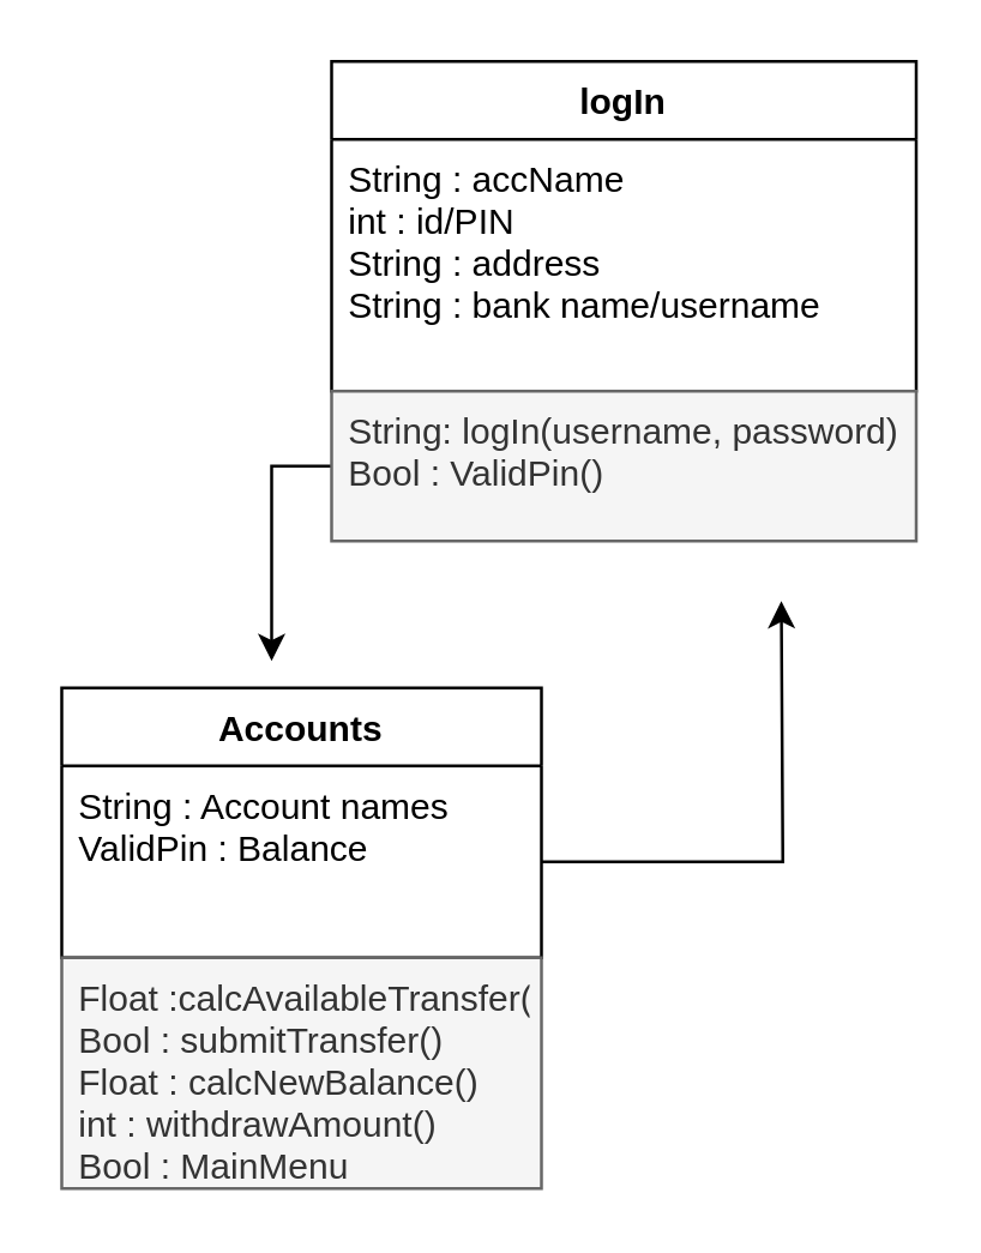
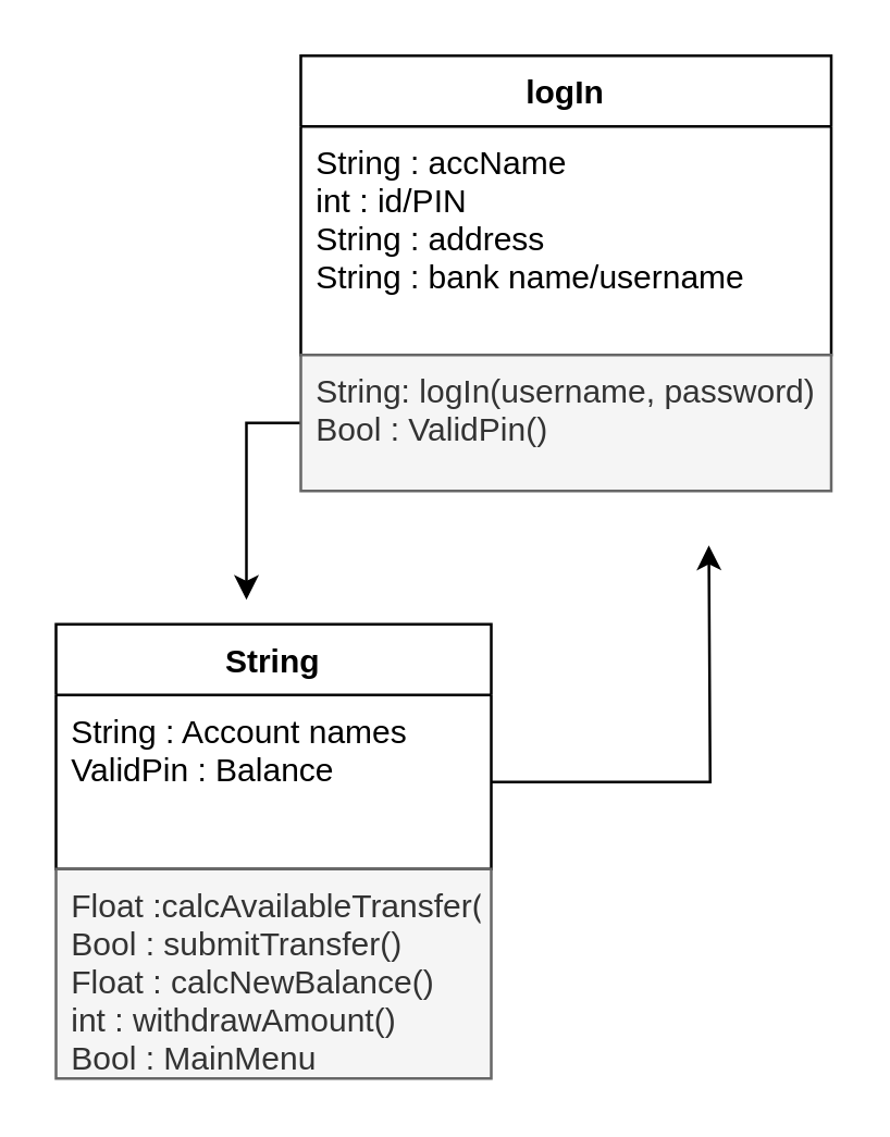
- <mxCell id="6" value="Accounts" style="swimlane;fontStyle=1;align=center;verticalAlign=top;childLayout=stackLayout;horizontal=1;startSize=26;horizontalStack=0;resizeParent=1;resizeParentMax=0;resizeLast=0;collapsible=1;marginBottom=0;" parent="1" vertex="1"><mxGeometry x="20" y="229" width="160" height="90" as="geometry" /></mxCell>
+ <mxCell id="6" value="String" style="swimlane;fontStyle=1;align=center;verticalAlign=top;childLayout=stackLayout;horizontal=1;startSize=26;horizontalStack=0;resizeParent=1;resizeParentMax=0;resizeLast=0;collapsible=1;marginBottom=0;" parent="1" vertex="1"><mxGeometry x="20" y="229" width="160" height="90" as="geometry" /></mxCell>
